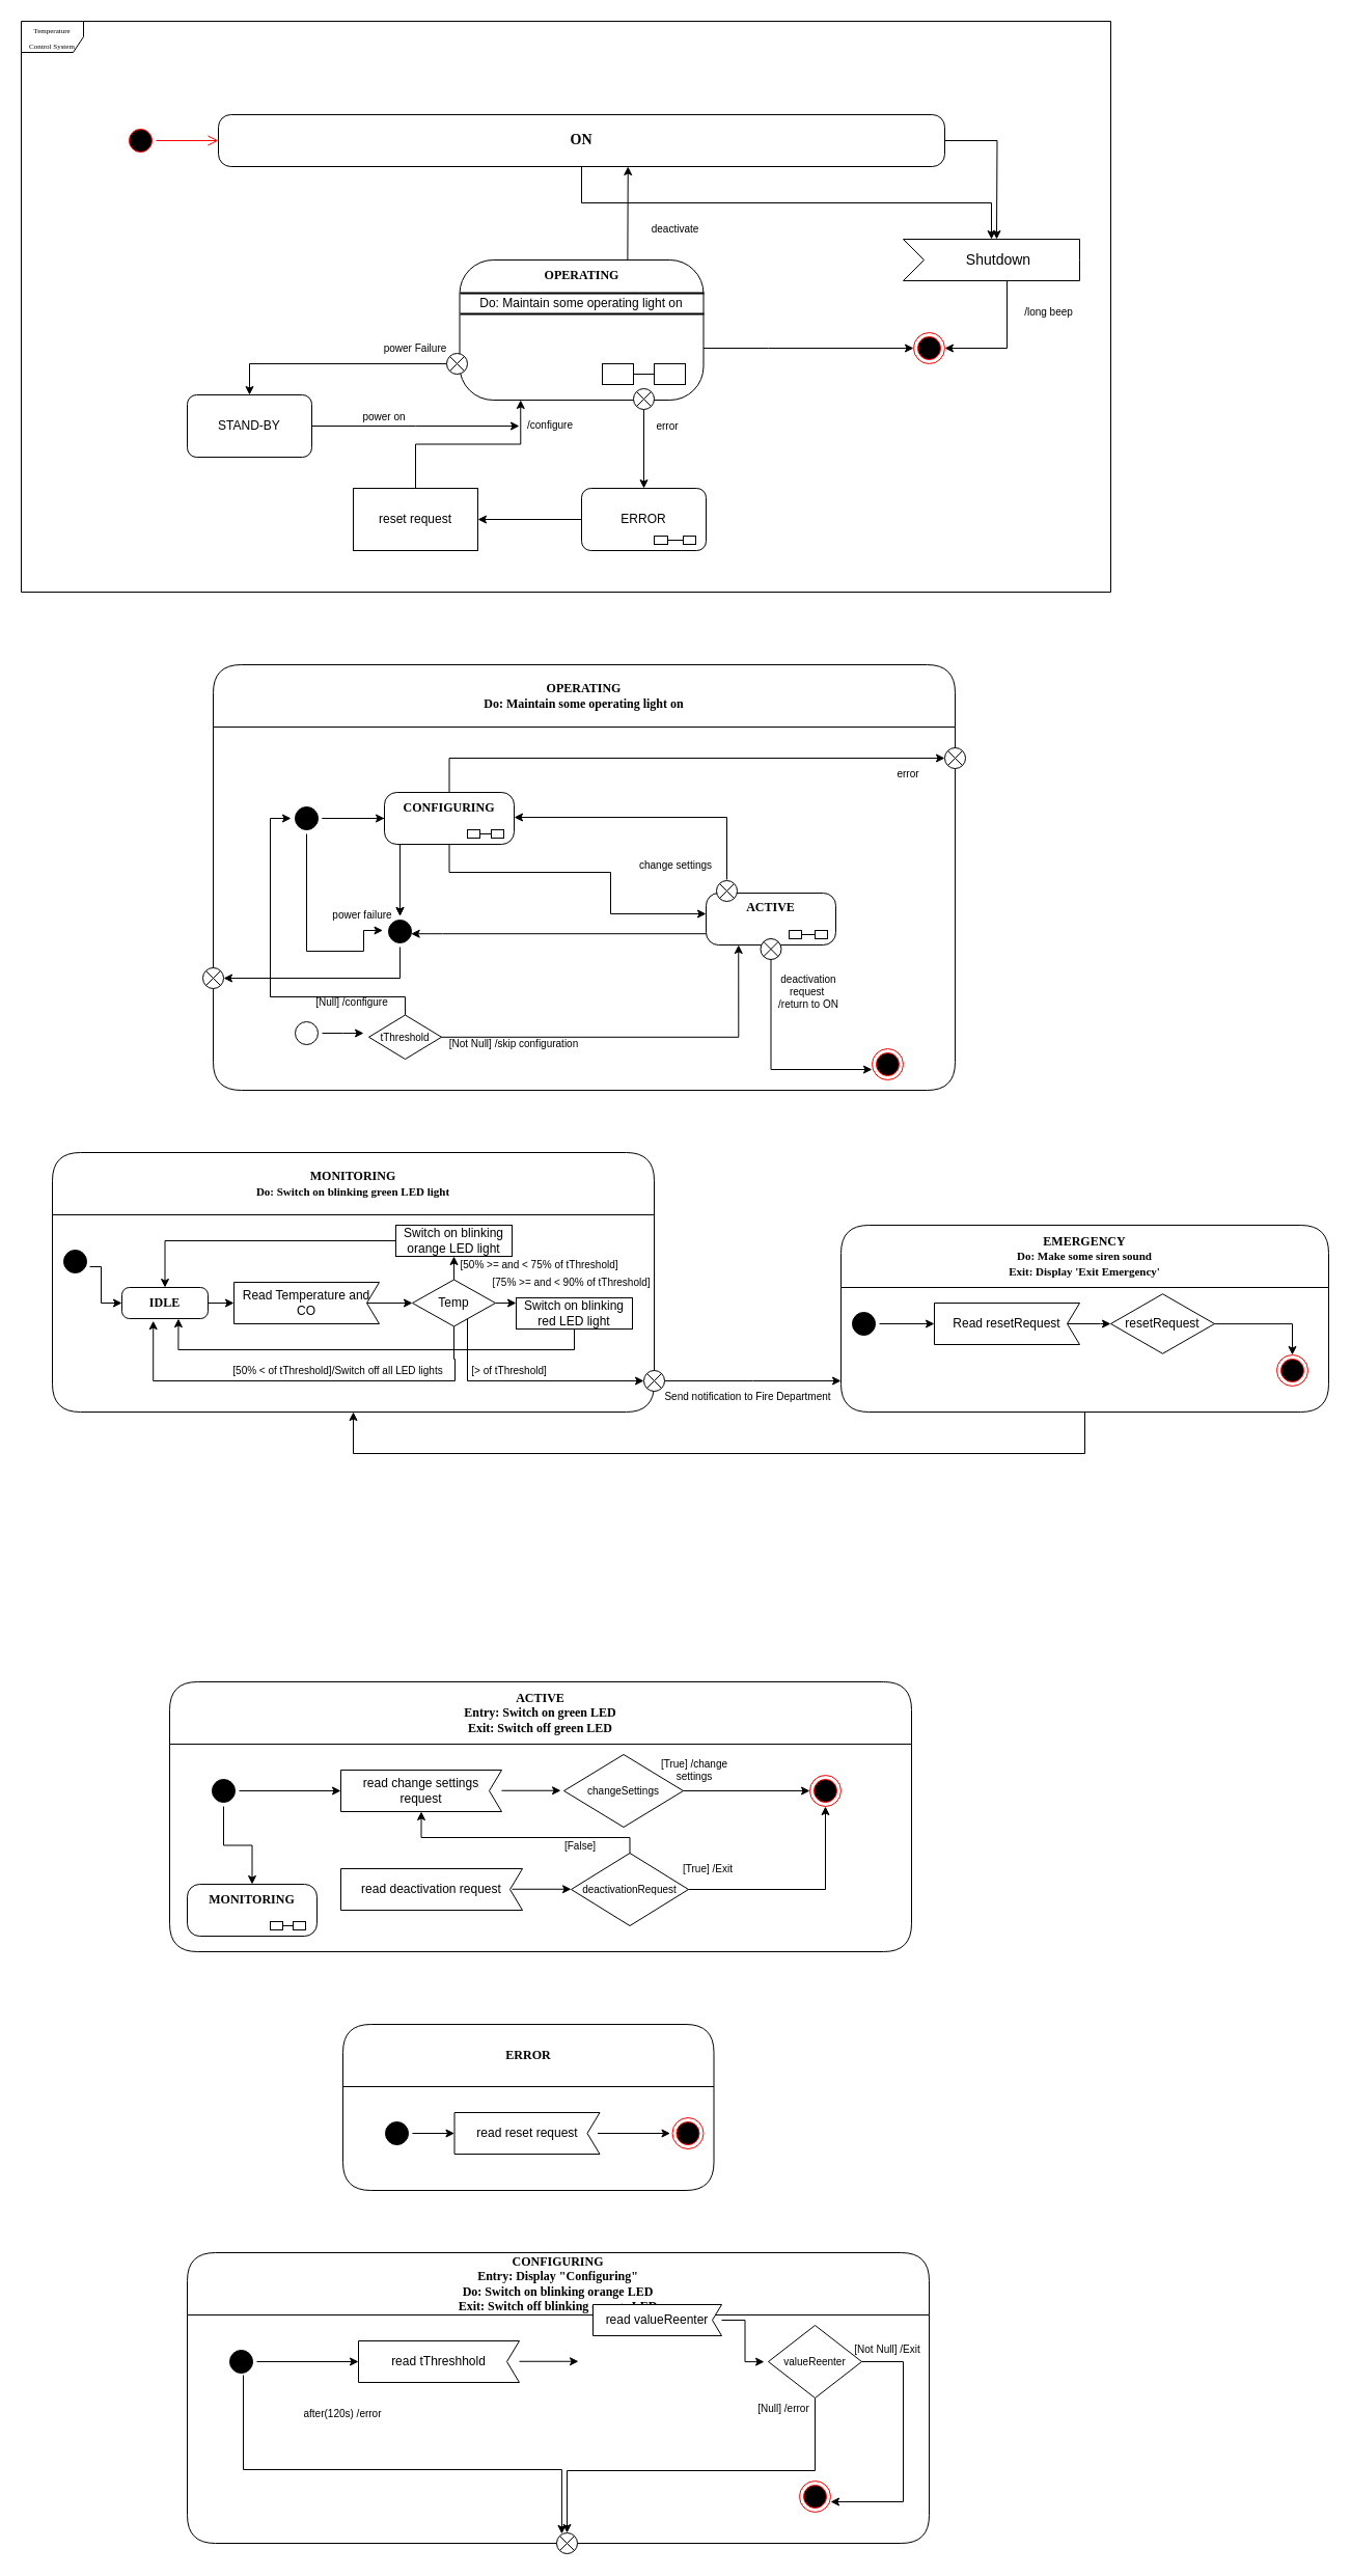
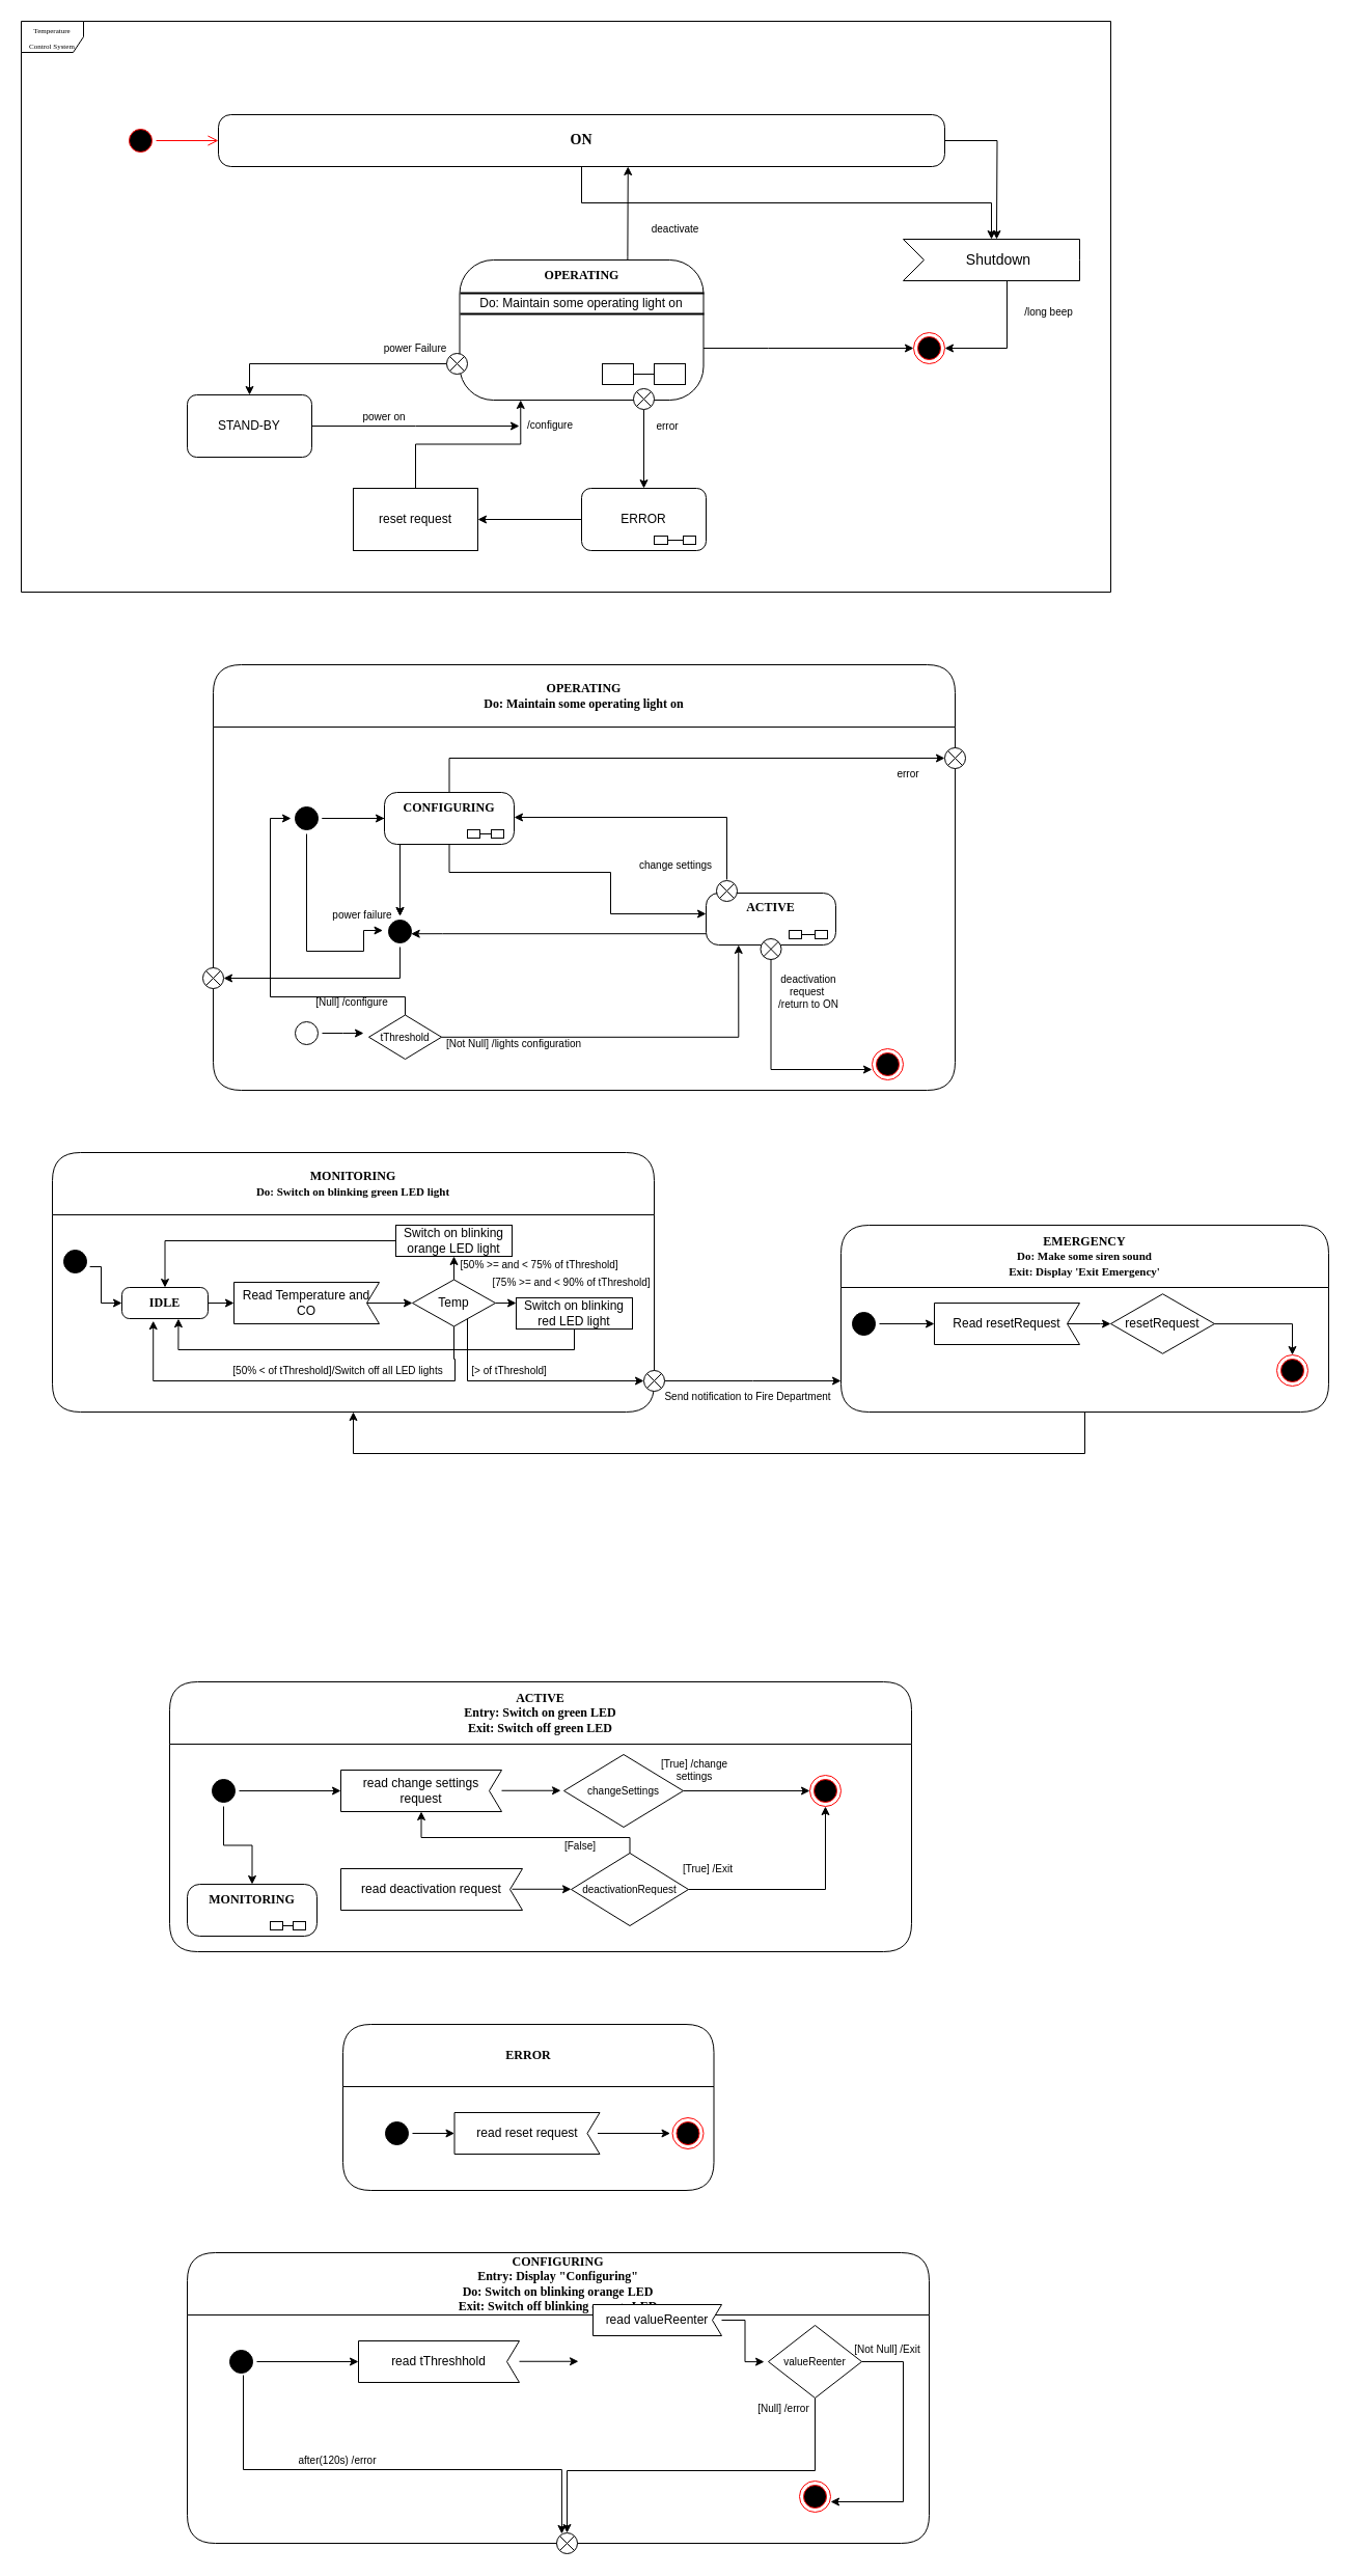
- <mxCell id="35" value="[Not Null] /skip configuration" style="text;html=1;strokeColor=none;fillColor=none;align=center;verticalAlign=middle;whiteSpace=wrap;rounded=0;fontSize=10;" parent="2" vertex="1"><mxGeometry x="220" y="350" width="140" height="30" as="geometry" /></mxCell>
+ <mxCell id="35" value="[Not Null] /lights configuration" style="text;html=1;strokeColor=none;fillColor=none;align=center;verticalAlign=middle;whiteSpace=wrap;rounded=0;fontSize=10;" parent="2" vertex="1"><mxGeometry x="220" y="350" width="140" height="30" as="geometry" /></mxCell>
- <mxCell id="140" value="after(120s) /error" style="text;html=1;strokeColor=none;fillColor=none;align=center;verticalAlign=middle;whiteSpace=wrap;rounded=0;fontSize=10;" vertex="1" parent="126"><mxGeometry x="105" y="145" width="90" height="20" as="geometry" /></mxCell>
+ <mxCell id="140" value="after(120s) /error" style="text;html=1;strokeColor=none;fillColor=none;align=center;verticalAlign=middle;whiteSpace=wrap;rounded=0;fontSize=10;" vertex="1" parent="126"><mxGeometry x="100" y="190" width="90" height="20" as="geometry" /></mxCell>
